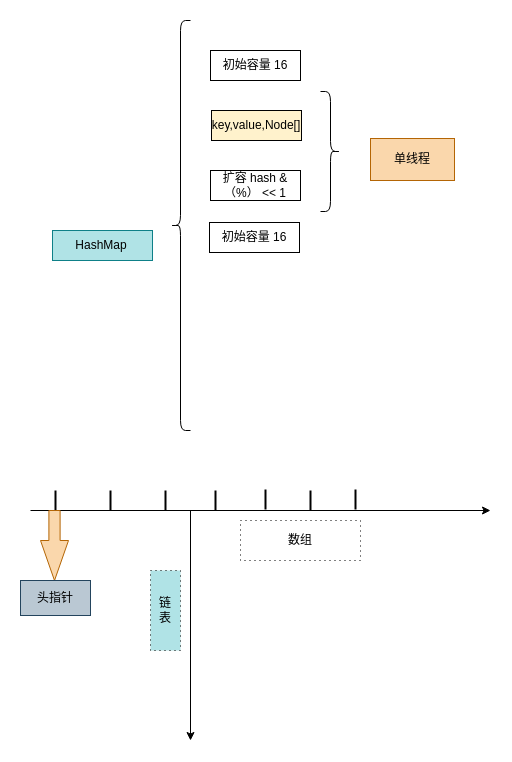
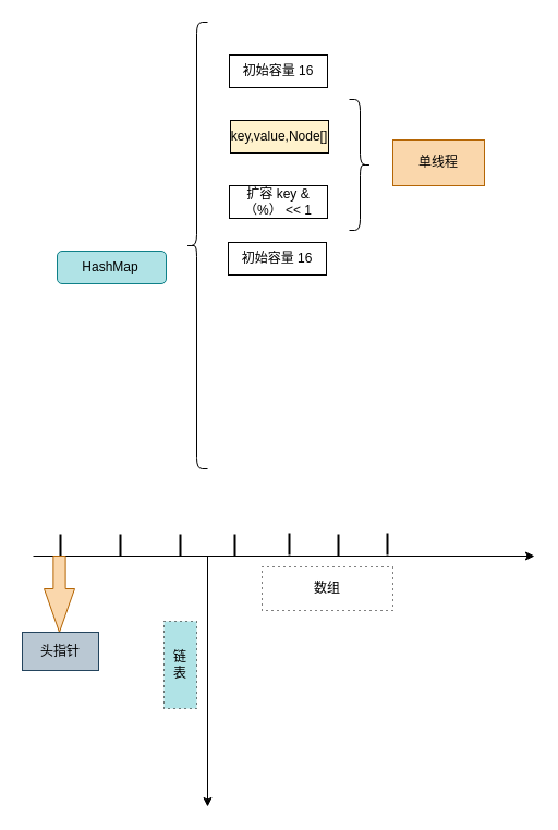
- <mxCell id="21" value="单线程" style="rounded=0;whiteSpace=wrap;html=1;fillColor=#fad7ac;strokeColor=#b46504;" vertex="1" parent="1"><mxGeometry x="370" y="138" width="84" height="42" as="geometry" /></mxCell>
+ <mxCell id="21" value="单线程" style="rounded=0;whiteSpace=wrap;html=1;fillColor=#fad7ac;strokeColor=#b46504;" vertex="1" parent="1"><mxGeometry x="360" y="128" width="84" height="42" as="geometry" /></mxCell>
- <mxCell id="17" value="扩容 hash &amp;amp; （%） &amp;lt;&amp;lt; 1" style="rounded=0;whiteSpace=wrap;html=1;" vertex="1" parent="1"><mxGeometry x="210" y="170" width="90" height="30" as="geometry" /></mxCell>
+ <mxCell id="17" value="扩容 key &amp;amp; （%） &amp;lt;&amp;lt; 1" style="rounded=0;whiteSpace=wrap;html=1;" vertex="1" parent="1"><mxGeometry x="210" y="170" width="90" height="30" as="geometry" /></mxCell>
- <mxCell id="5" value="HashMap&lt;span style=&quot;white-space: pre;&quot;&gt;&#09;&lt;/span&gt;" style="rounded=0;whiteSpace=wrap;html=1;fillColor=#b0e3e6;strokeColor=#0e8088;" vertex="1" parent="1"><mxGeometry x="52" y="230" width="100" height="30" as="geometry" /></mxCell>
+ <mxCell id="5" value="HashMap&lt;span style=&quot;white-space: pre;&quot;&gt;&#09;&lt;/span&gt;" style="whiteSpace=wrap;html=1;fillColor=#b0e3e6;strokeColor=#0e8088;rounded=1;" vertex="1" parent="1"><mxGeometry x="52" y="230" width="100" height="30" as="geometry" /></mxCell>
